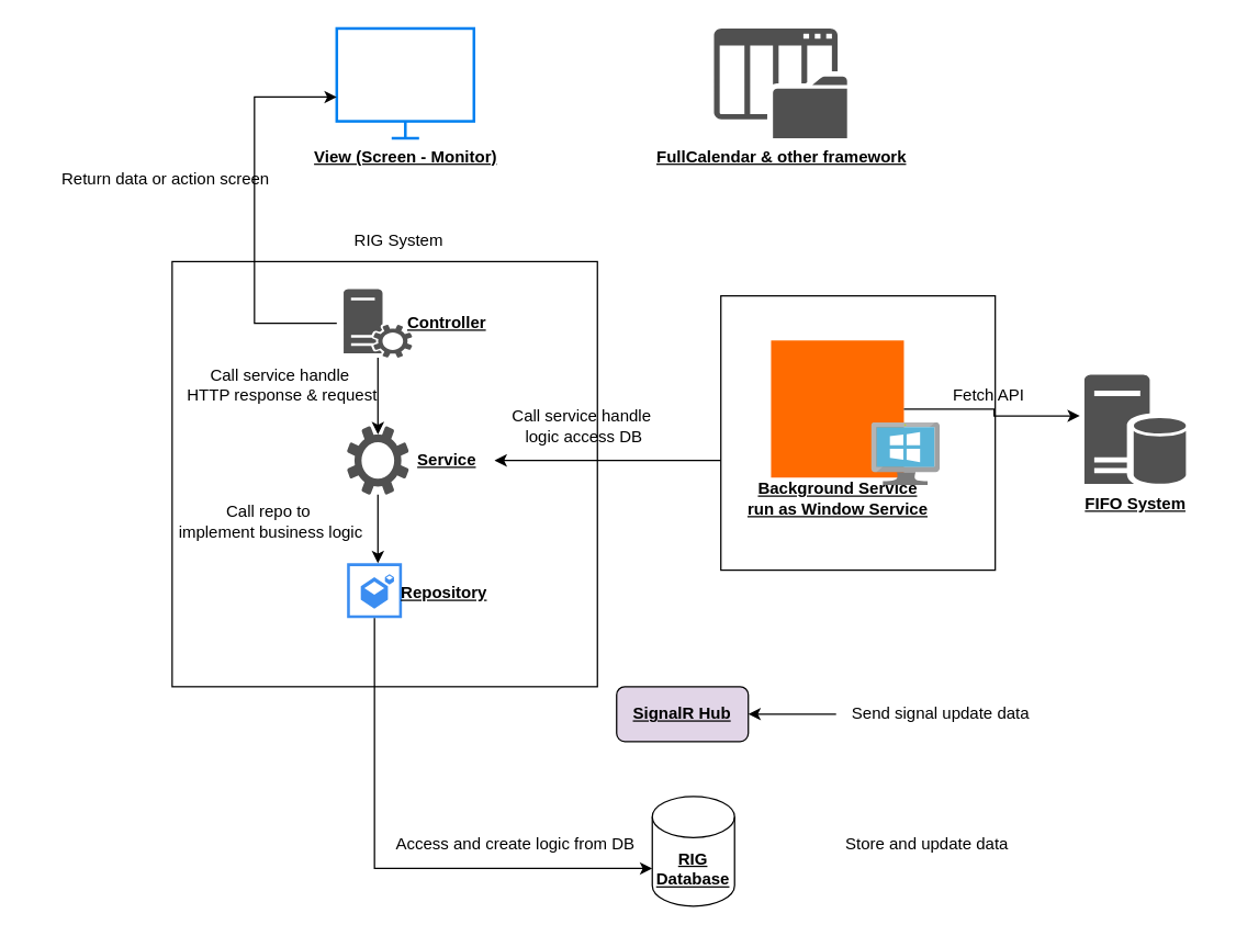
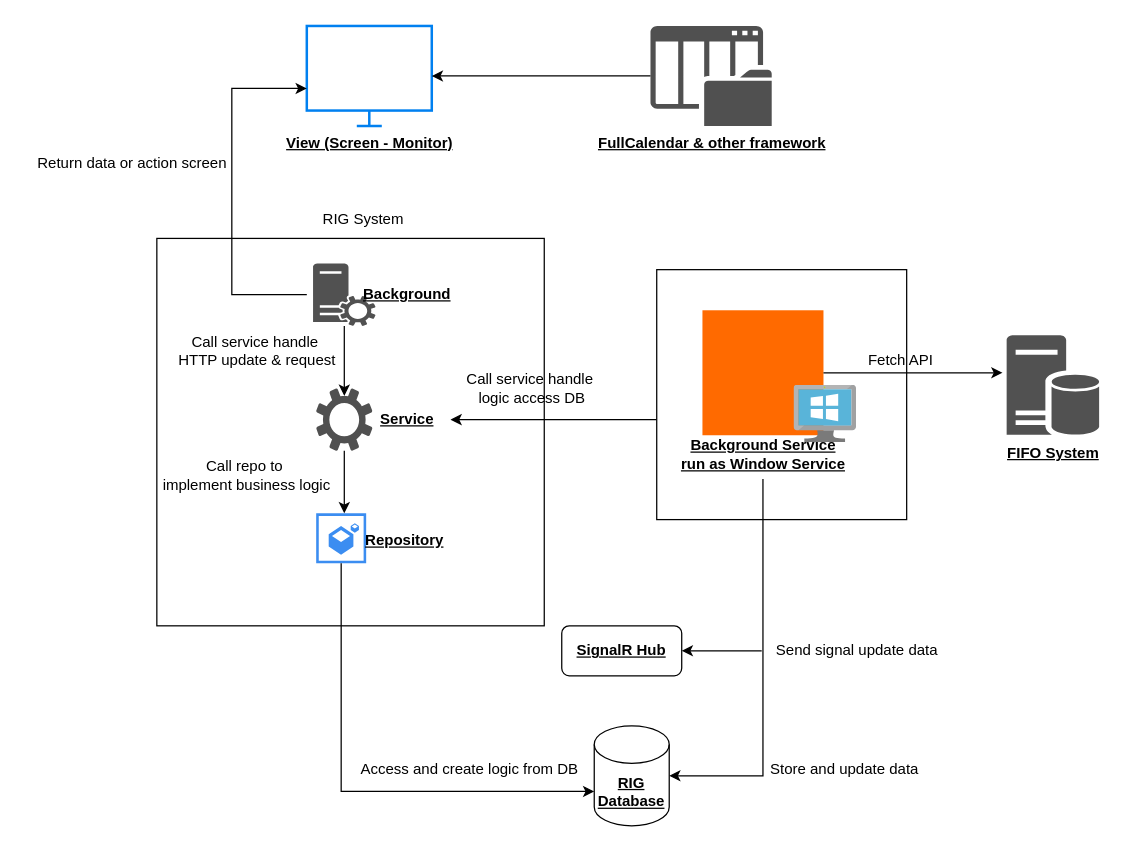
+ <mxCell id="40" style="edgeStyle=orthogonalEdgeStyle;rounded=0;orthogonalLoop=1;jettySize=auto;html=1;entryX=1;entryY=0.5;entryDx=0;entryDy=0;entryPerimeter=0;" edge="1" parent="1" source="39" target="22"><mxGeometry relative="1" as="geometry" /></mxCell>
- <mxCell id="34" value="Return data or action screen" style="text;html=1;align=center;verticalAlign=middle;resizable=0;points=[];autosize=1;strokeColor=none;fillColor=none;" vertex="1" parent="1"><mxGeometry x="35" y="115" width="170" height="30" as="geometry" /></mxCell>
+ <mxCell id="34" value="Return data or action screen" style="text;html=1;align=center;verticalAlign=middle;resizable=0;points=[];autosize=1;strokeColor=none;fillColor=none;" vertex="1" parent="1"><mxGeometry x="20" y="115" width="170" height="30" as="geometry" /></mxCell>
- <mxCell id="13" value="&lt;b&gt;&lt;u&gt;Controller&lt;/u&gt;&lt;/b&gt;" style="text;html=1;align=center;verticalAlign=middle;resizable=0;points=[];autosize=1;strokeColor=none;fillColor=none;" vertex="1" parent="11"><mxGeometry x="35" y="10" width="80" height="30" as="geometry" /></mxCell>
+ <mxCell id="13" value="&lt;b&gt;&lt;u&gt;Background&lt;/u&gt;&lt;/b&gt;" style="text;html=1;align=center;verticalAlign=middle;resizable=0;points=[];autosize=1;strokeColor=none;fillColor=none;" vertex="1" parent="11"><mxGeometry x="35" y="10" width="80" height="30" as="geometry" /></mxCell>
- <mxCell id="17" value="Call service handle&amp;nbsp;&lt;br&gt;&lt;div&gt;HTTP response &amp;amp; request&lt;/div&gt;" style="text;html=1;align=center;verticalAlign=middle;resizable=0;points=[];autosize=1;strokeColor=none;fillColor=none;" vertex="1" parent="2"><mxGeometry x="-30" y="100" width="160" height="40" as="geometry" /></mxCell>
+ <mxCell id="17" value="Call service handle&amp;nbsp;&lt;br&gt;&lt;div&gt;HTTP update &amp;amp; request&lt;/div&gt;" style="text;html=1;align=center;verticalAlign=middle;resizable=0;points=[];autosize=1;strokeColor=none;fillColor=none;" vertex="1" parent="2"><mxGeometry x="-30" y="100" width="160" height="40" as="geometry" /></mxCell>
- <mxCell id="27" value="&lt;b&gt;&lt;u&gt;FIFO System&lt;/u&gt;&lt;/b&gt;" style="sketch=0;pointerEvents=1;shadow=0;dashed=0;html=1;strokeColor=none;labelPosition=center;verticalLabelPosition=bottom;verticalAlign=top;align=center;fillColor=#515151;shape=mxgraph.mscae.enterprise.database_server" vertex="1" parent="1"><mxGeometry x="790" y="272.5" width="74" height="80" as="geometry" /></mxCell>
+ <mxCell id="27" value="&lt;b&gt;&lt;u&gt;FIFO System&lt;/u&gt;&lt;/b&gt;" style="sketch=0;pointerEvents=1;shadow=0;dashed=0;html=1;strokeColor=none;labelPosition=center;verticalLabelPosition=bottom;verticalAlign=top;align=center;fillColor=#515151;shape=mxgraph.mscae.enterprise.database_server" vertex="1" parent="1"><mxGeometry x="805" y="267.5" width="74" height="80" as="geometry" /></mxCell>
- <mxCell id="35" value="&lt;b&gt;&lt;u&gt;SignalR Hub&lt;/u&gt;&lt;/b&gt;" style="rounded=1;whiteSpace=wrap;html=1;fillColor=#e1d5e7;" vertex="1" parent="1"><mxGeometry x="449" y="500" width="96" height="40" as="geometry" /></mxCell>
+ <mxCell id="35" value="&lt;b&gt;&lt;u&gt;SignalR Hub&lt;/u&gt;&lt;/b&gt;" style="rounded=1;whiteSpace=wrap;html=1;" vertex="1" parent="1"><mxGeometry x="449" y="500" width="96" height="40" as="geometry" /></mxCell>
+ <mxCell id="30" style="edgeStyle=orthogonalEdgeStyle;rounded=0;orthogonalLoop=1;jettySize=auto;html=1;entryX=1;entryY=0.5;entryDx=0;entryDy=0;entryPerimeter=0;" edge="1" parent="1" source="25" target="21"><mxGeometry relative="1" as="geometry" /></mxCell>
